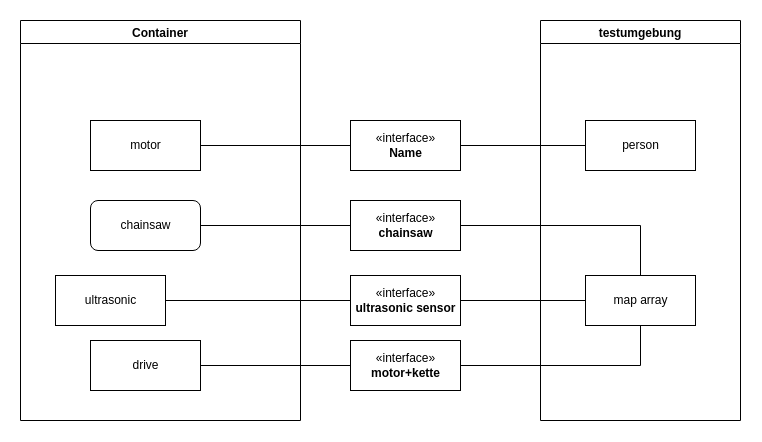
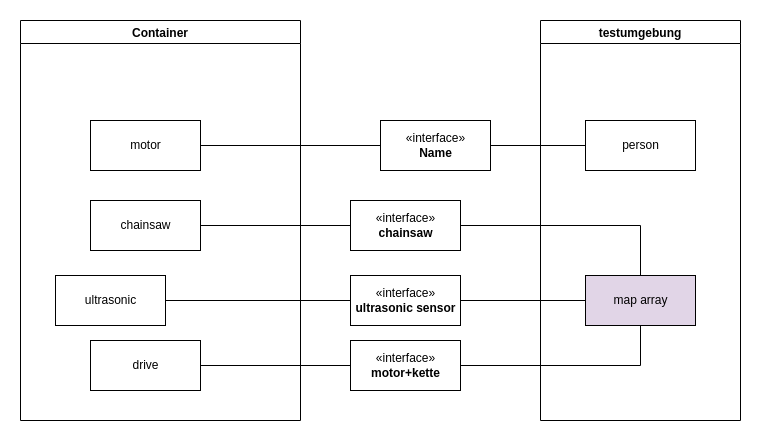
- <mxCell id="8" value="&amp;laquo;interface&amp;raquo;&lt;br&gt;&lt;b&gt;Name&lt;/b&gt;" style="html=1;" vertex="1" parent="1"><mxGeometry x="350" y="120" width="110" height="50" as="geometry" /></mxCell>
+ <mxCell id="8" value="&amp;laquo;interface&amp;raquo;&lt;br&gt;&lt;b&gt;Name&lt;/b&gt;" style="html=1;" vertex="1" parent="1"><mxGeometry x="380" y="120" width="110" height="50" as="geometry" /></mxCell>
- <mxCell id="6" value="chainsaw" style="html=1;rounded=1;" vertex="1" parent="2"><mxGeometry x="70" y="180" width="110" height="50" as="geometry" /></mxCell>
+ <mxCell id="6" value="chainsaw" style="html=1;" vertex="1" parent="2"><mxGeometry x="70" y="180" width="110" height="50" as="geometry" /></mxCell>
- <mxCell id="10" value="map array" style="html=1;" vertex="1" parent="9"><mxGeometry x="45" y="255.003" width="110" height="50" as="geometry" /></mxCell>
+ <mxCell id="10" value="map array" style="html=1;fillColor=#e1d5e7;" vertex="1" parent="9"><mxGeometry x="45" y="255.003" width="110" height="50" as="geometry" /></mxCell>
